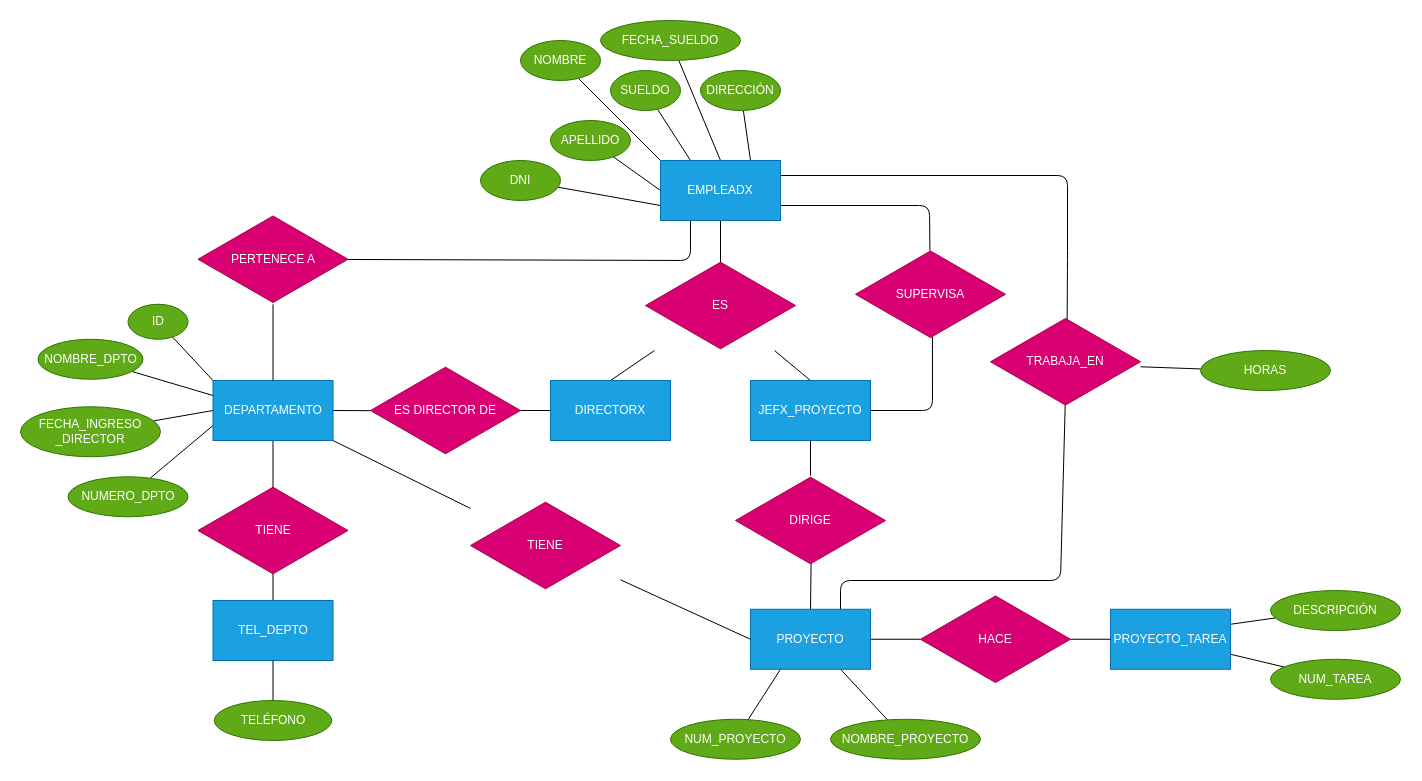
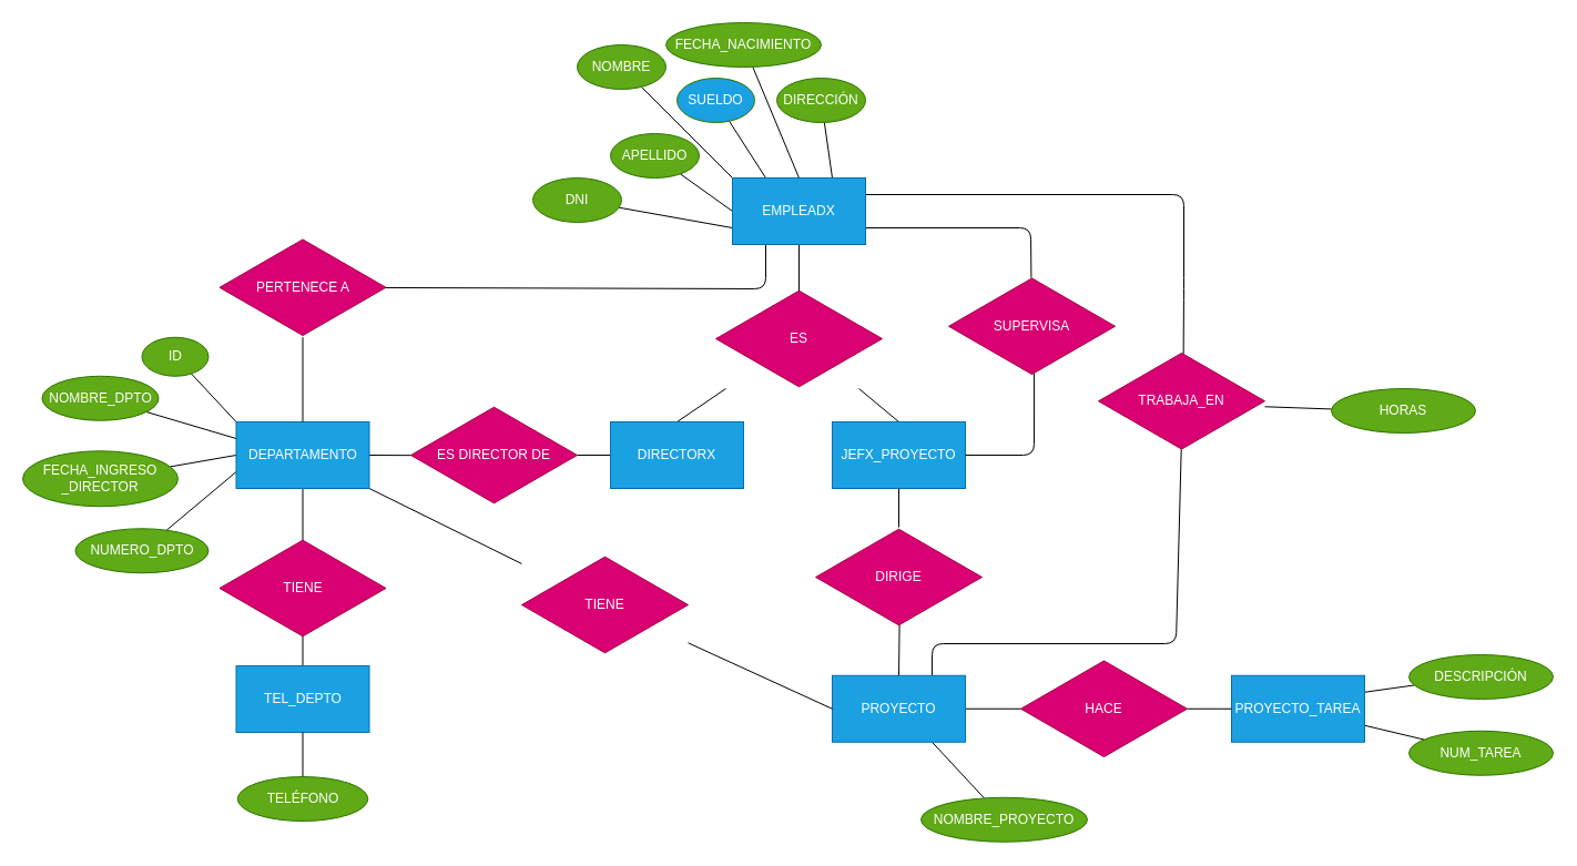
- <mxCell id="39" value="FECHA_SUELDO" style="ellipse;whiteSpace=wrap;html=1;fillColor=#60a917;fontColor=#ffffff;strokeColor=#2D7600;" vertex="1" parent="1"><mxGeometry x="600" y="20" width="140" height="40" as="geometry" /></mxCell>
+ <mxCell id="39" value="FECHA_NACIMIENTO" style="ellipse;whiteSpace=wrap;html=1;fillColor=#60a917;fontColor=#ffffff;strokeColor=#2D7600;" vertex="1" parent="1"><mxGeometry x="600" y="20" width="140" height="40" as="geometry" /></mxCell>
- <mxCell id="41" value="SUELDO" style="ellipse;whiteSpace=wrap;html=1;fillColor=#60a917;fontColor=#ffffff;strokeColor=#2D7600;" vertex="1" parent="1"><mxGeometry x="610" y="70" width="70" height="40" as="geometry" /></mxCell>
+ <mxCell id="41" value="SUELDO" style="ellipse;whiteSpace=wrap;html=1;fillColor=#1ba1e2;fontColor=#ffffff;strokeColor=#2D7600;" vertex="1" parent="1"><mxGeometry x="610" y="70" width="70" height="40" as="geometry" /></mxCell>
- <mxCell id="26" style="edgeStyle=none;orthogonalLoop=1;jettySize=auto;html=1;exitX=0.25;exitY=1;exitDx=0;exitDy=0;strokeColor=default;endArrow=none;endFill=0;" edge="1" parent="1" source="31" target="57"><mxGeometry relative="1" as="geometry" /></mxCell>
- <mxCell id="57" value="NUM_PROYECTO" style="ellipse;whiteSpace=wrap;html=1;fillColor=#60a917;fontColor=#ffffff;strokeColor=#2D7600;" vertex="1" parent="1"><mxGeometry x="670" y="718.75" width="130" height="40" as="geometry" /></mxCell>
